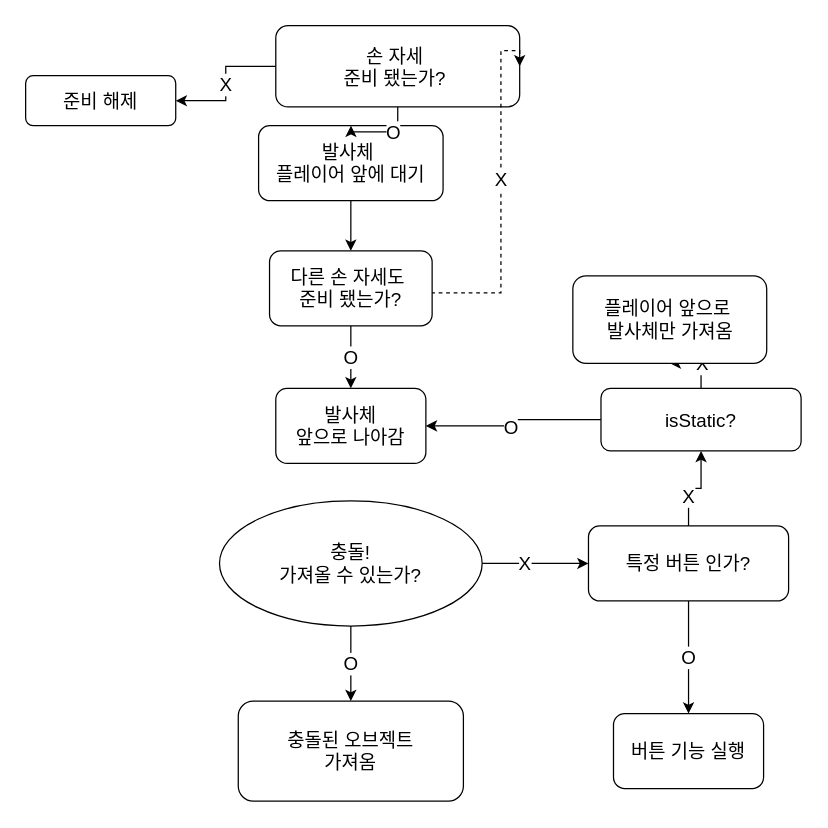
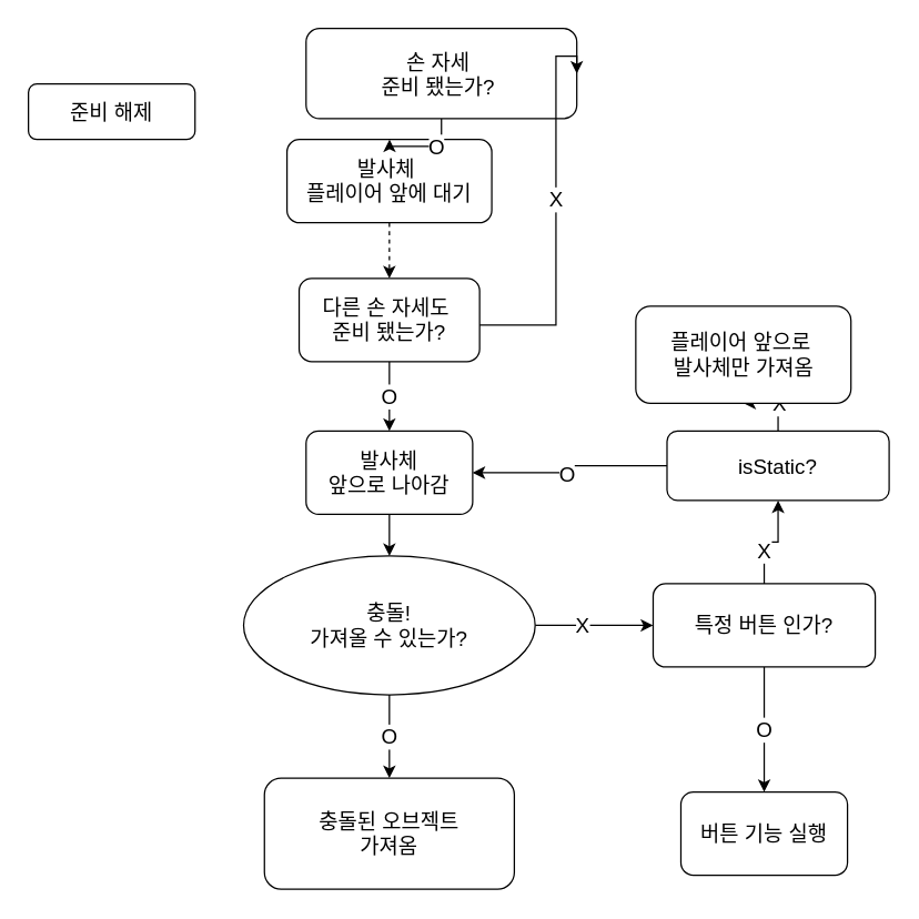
- <mxCell id="6" value="X" style="edgeStyle=orthogonalEdgeStyle;rounded=0;orthogonalLoop=1;jettySize=auto;html=1;exitX=0;exitY=0.5;exitDx=0;exitDy=0;fontSize=15;" edge="1" parent="1" source="7" target="13"><mxGeometry relative="1" as="geometry" /></mxCell>
- <mxCell id="2" style="edgeStyle=orthogonalEdgeStyle;rounded=0;orthogonalLoop=1;jettySize=auto;html=1;exitX=0.5;exitY=1;exitDx=0;exitDy=0;fontSize=15;" edge="1" parent="1" source="3" target="10"><mxGeometry relative="1" as="geometry" /></mxCell>
+ <mxCell id="2" style="edgeStyle=orthogonalEdgeStyle;rounded=0;orthogonalLoop=1;jettySize=auto;html=1;exitX=0.5;exitY=1;exitDx=0;exitDy=0;fontSize=15;dashed=1;" edge="1" parent="1" source="3" target="10"><mxGeometry relative="1" as="geometry" /></mxCell>
- <mxCell id="9" value="X" style="edgeStyle=orthogonalEdgeStyle;rounded=0;orthogonalLoop=1;jettySize=auto;html=1;exitX=0.994;exitY=0.56;exitDx=0;exitDy=0;entryX=1;entryY=0.5;entryDx=0;entryDy=0;fontSize=15;exitPerimeter=0;dashed=1;" edge="1" parent="1" source="10" target="7"><mxGeometry x="0.055" relative="1" as="geometry"><mxPoint x="387.69" y="140" as="targetPoint" /><mxPoint x="378.94" y="240" as="sourcePoint" /><Array as="points"><mxPoint x="400" y="234" /><mxPoint x="400" y="40" /></Array><mxPoint as="offset" /></mxGeometry></mxCell>
+ <mxCell id="9" value="X" style="edgeStyle=orthogonalEdgeStyle;rounded=0;orthogonalLoop=1;jettySize=auto;html=1;exitX=0.994;exitY=0.56;exitDx=0;exitDy=0;entryX=1;entryY=0.5;entryDx=0;entryDy=0;fontSize=15;exitPerimeter=0;" edge="1" parent="1" source="10" target="7"><mxGeometry x="0.055" relative="1" as="geometry"><mxPoint x="387.69" y="140" as="targetPoint" /><mxPoint x="378.94" y="240" as="sourcePoint" /><Array as="points"><mxPoint x="400" y="234" /><mxPoint x="400" y="40" /></Array><mxPoint as="offset" /></mxGeometry></mxCell>
+ <mxCell id="11" value="" style="edgeStyle=orthogonalEdgeStyle;rounded=0;orthogonalLoop=1;jettySize=auto;html=1;fontSize=15;" edge="1" parent="1" source="12" target="16"><mxGeometry relative="1" as="geometry" /></mxCell>
